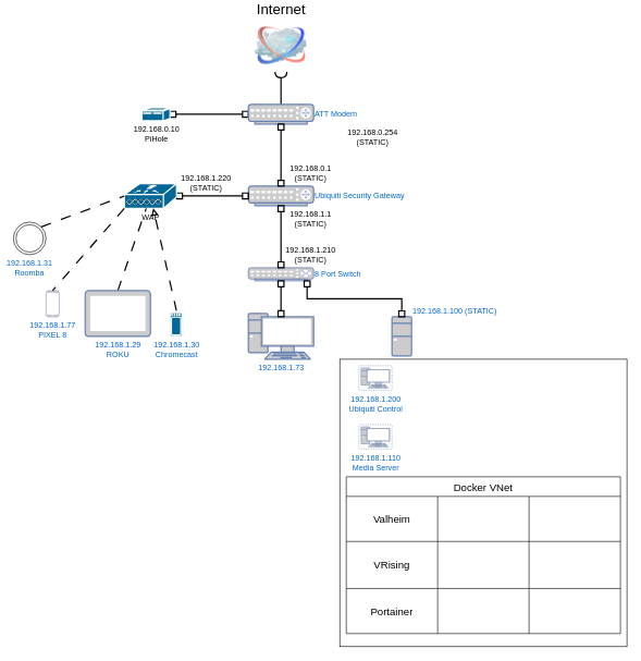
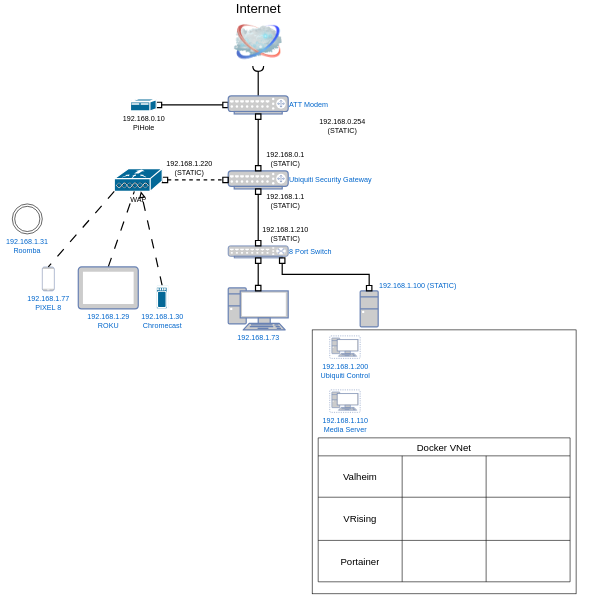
- <mxCell id="15" style="edgeStyle=orthogonalEdgeStyle;rounded=0;orthogonalLoop=1;jettySize=auto;html=1;exitX=1;exitY=0.5;exitDx=0;exitDy=0;exitPerimeter=0;endArrow=box;endFill=0;startArrow=box;startFill=0;strokeWidth=2;" parent="1" source="16" target="8" edge="1"><mxGeometry relative="1" as="geometry" /></mxCell>
+ <mxCell id="15" style="edgeStyle=orthogonalEdgeStyle;rounded=0;orthogonalLoop=1;jettySize=auto;html=1;exitX=1;exitY=0.5;exitDx=0;exitDy=0;exitPerimeter=0;endArrow=box;endFill=0;startArrow=box;startFill=0;strokeWidth=2;dashed=1;" parent="1" source="16" target="8" edge="1"><mxGeometry relative="1" as="geometry" /></mxCell>
- <mxCell id="28" style="rounded=0;orthogonalLoop=1;jettySize=auto;html=1;exitX=1;exitY=0;exitDx=0;exitDy=0;entryX=0;entryY=0.5;entryDx=0;entryDy=0;entryPerimeter=0;dashed=1;dashPattern=8 8;strokeWidth=2;endArrow=none;endFill=0;" parent="1" source="27" target="16" edge="1"><mxGeometry relative="1" as="geometry" /></mxCell>
